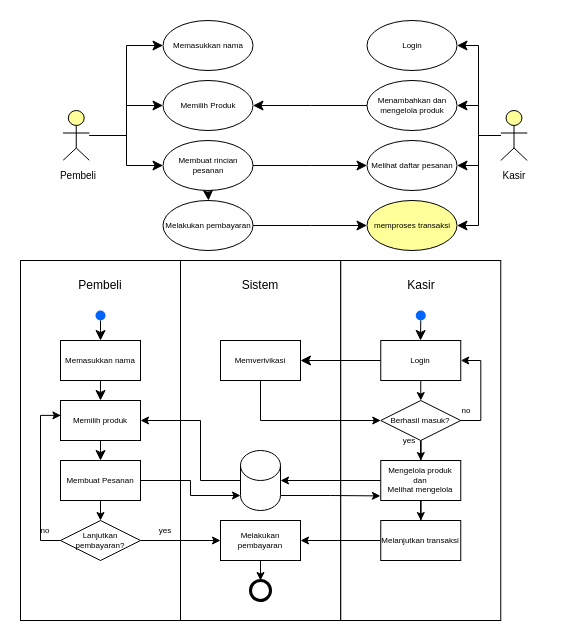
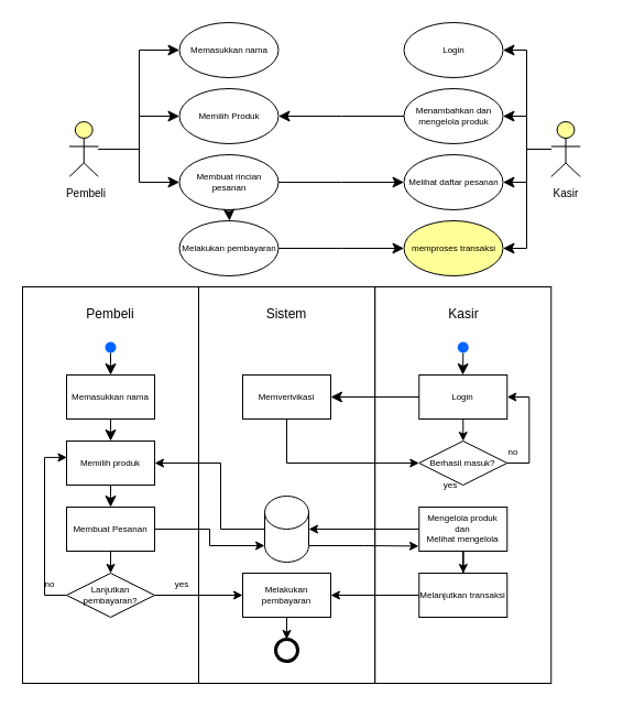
- <mxCell id="35" style="edgeStyle=orthogonalEdgeStyle;rounded=0;orthogonalLoop=1;jettySize=auto;html=1;exitX=0.5;exitY=1;exitDx=0;exitDy=0;" edge="1" parent="1" source="37" target="39"><mxGeometry relative="1" as="geometry" /></mxCell>
